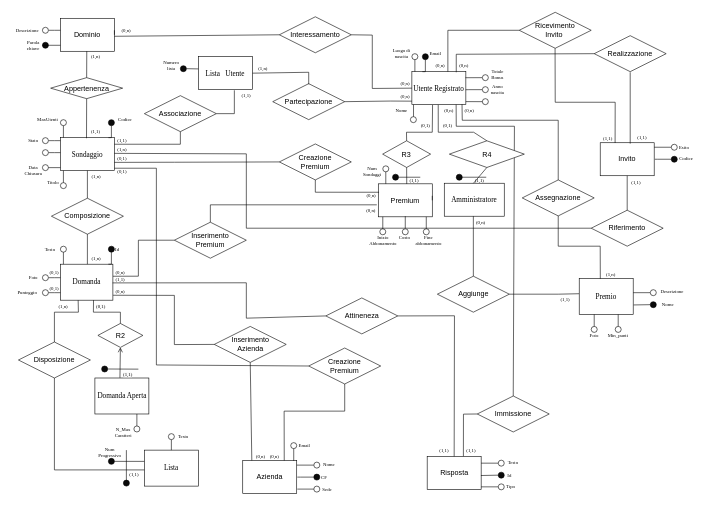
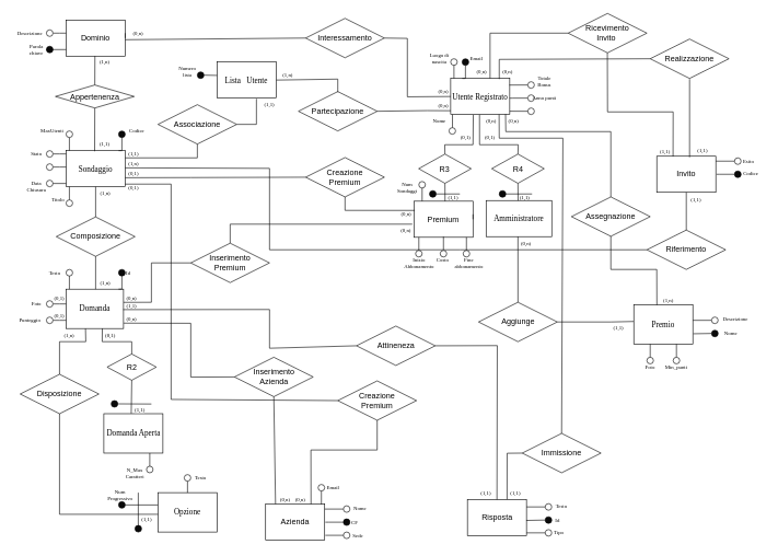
- <mxCell id="77" value="Anno nascita" style="text;html=1;strokeColor=none;fillColor=none;align=center;verticalAlign=middle;whiteSpace=wrap;rounded=0;fontSize=8;fontFamily=Verdana;" parent="1" vertex="1"><mxGeometry x="808.5" y="139" width="40" height="18.5" as="geometry" /></mxCell>
+ <mxCell id="77" value="Anno punti" style="text;html=1;strokeColor=none;fillColor=none;align=center;verticalAlign=middle;whiteSpace=wrap;rounded=0;fontSize=8;fontFamily=Verdana;" parent="1" vertex="1"><mxGeometry x="808.5" y="139" width="40" height="18.5" as="geometry" /></mxCell>
- <mxCell id="213" value="R4" style="shape=rhombus;perimeter=rhombusPerimeter;whiteSpace=wrap;html=1;align=center;" parent="1" vertex="1"><mxGeometry x="748.5" y="234.25" width="125" height="44.5" as="geometry" /></mxCell>
+ <mxCell id="213" value="R4" style="shape=rhombus;perimeter=rhombusPerimeter;whiteSpace=wrap;html=1;align=center;" parent="1" vertex="1"><mxGeometry x="748.5" y="234.25" width="80" height="44.5" as="geometry" /></mxCell>
- <mxCell id="204" value="" style="endArrow=open;html=1;rounded=0;fontFamily=Helvetica;fontSize=12;fontColor=default;entryX=0.5;entryY=1;entryDx=0;entryDy=0;exitX=0.464;exitY=-0.006;exitDx=0;exitDy=0;exitPerimeter=0;" parent="1" source="50" target="202" edge="1"><mxGeometry width="50" height="50" relative="1" as="geometry"><mxPoint x="193" y="630" as="sourcePoint" /><mxPoint x="170" y="580" as="targetPoint" /></mxGeometry></mxCell>
+ <mxCell id="204" value="" style="endArrow=none;html=1;rounded=0;fontFamily=Helvetica;fontSize=12;fontColor=default;entryX=0.5;entryY=1;entryDx=0;entryDy=0;exitX=0.464;exitY=-0.006;exitDx=0;exitDy=0;exitPerimeter=0;" parent="1" source="50" target="202" edge="1"><mxGeometry width="50" height="50" relative="1" as="geometry"><mxPoint x="193" y="630" as="sourcePoint" /><mxPoint x="170" y="580" as="targetPoint" /></mxGeometry></mxCell>
- <mxCell id="41" value="&lt;p&gt;&lt;font face=&quot;Verdana&quot;&gt;Lista&lt;/font&gt;&lt;/p&gt;" style="rounded=0;whiteSpace=wrap;html=1;" parent="1" vertex="1"><mxGeometry x="240" y="750" width="90" height="60" as="geometry" /></mxCell>
+ <mxCell id="41" value="&lt;p&gt;&lt;font face=&quot;Verdana&quot;&gt;Opzione&lt;/font&gt;&lt;/p&gt;" style="rounded=0;whiteSpace=wrap;html=1;" parent="1" vertex="1"><mxGeometry x="240" y="750" width="90" height="60" as="geometry" /></mxCell>
